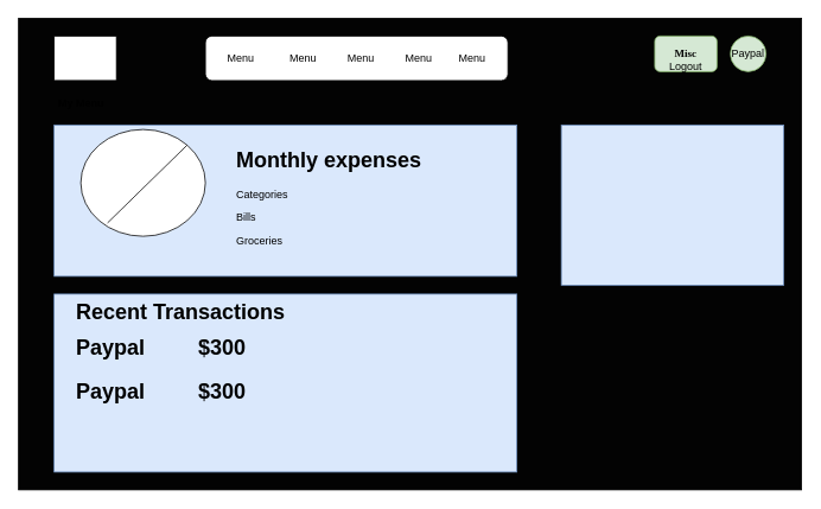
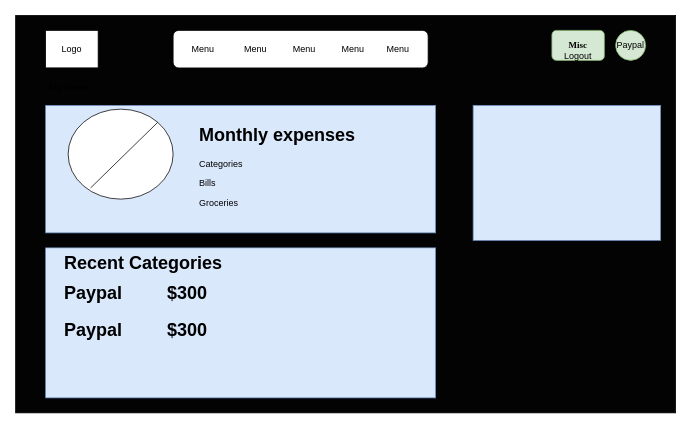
+ <mxCell id="13" value="Logo" style="text;html=1;strokeColor=none;fillColor=none;align=center;verticalAlign=middle;whiteSpace=wrap;rounded=0;" vertex="1" parent="1"><mxGeometry x="65" y="50" width="60" height="30" as="geometry" /></mxCell>
- <mxCell id="8" value="&lt;h1&gt;Recent Transactions&lt;br&gt;&lt;/h1&gt;&lt;p&gt;&lt;br&gt;&lt;/p&gt;" style="text;html=1;strokeColor=none;fillColor=none;spacing=5;spacingTop=-20;whiteSpace=wrap;overflow=hidden;rounded=0;" vertex="1" parent="1"><mxGeometry x="80" y="330" width="430" height="40" as="geometry" /></mxCell>
+ <mxCell id="8" value="&lt;h1&gt;Recent Categories&lt;br&gt;&lt;/h1&gt;&lt;p&gt;&lt;br&gt;&lt;/p&gt;" style="text;html=1;strokeColor=none;fillColor=none;spacing=5;spacingTop=-20;whiteSpace=wrap;overflow=hidden;rounded=0;" vertex="1" parent="1"><mxGeometry x="80" y="330" width="430" height="40" as="geometry" /></mxCell>
